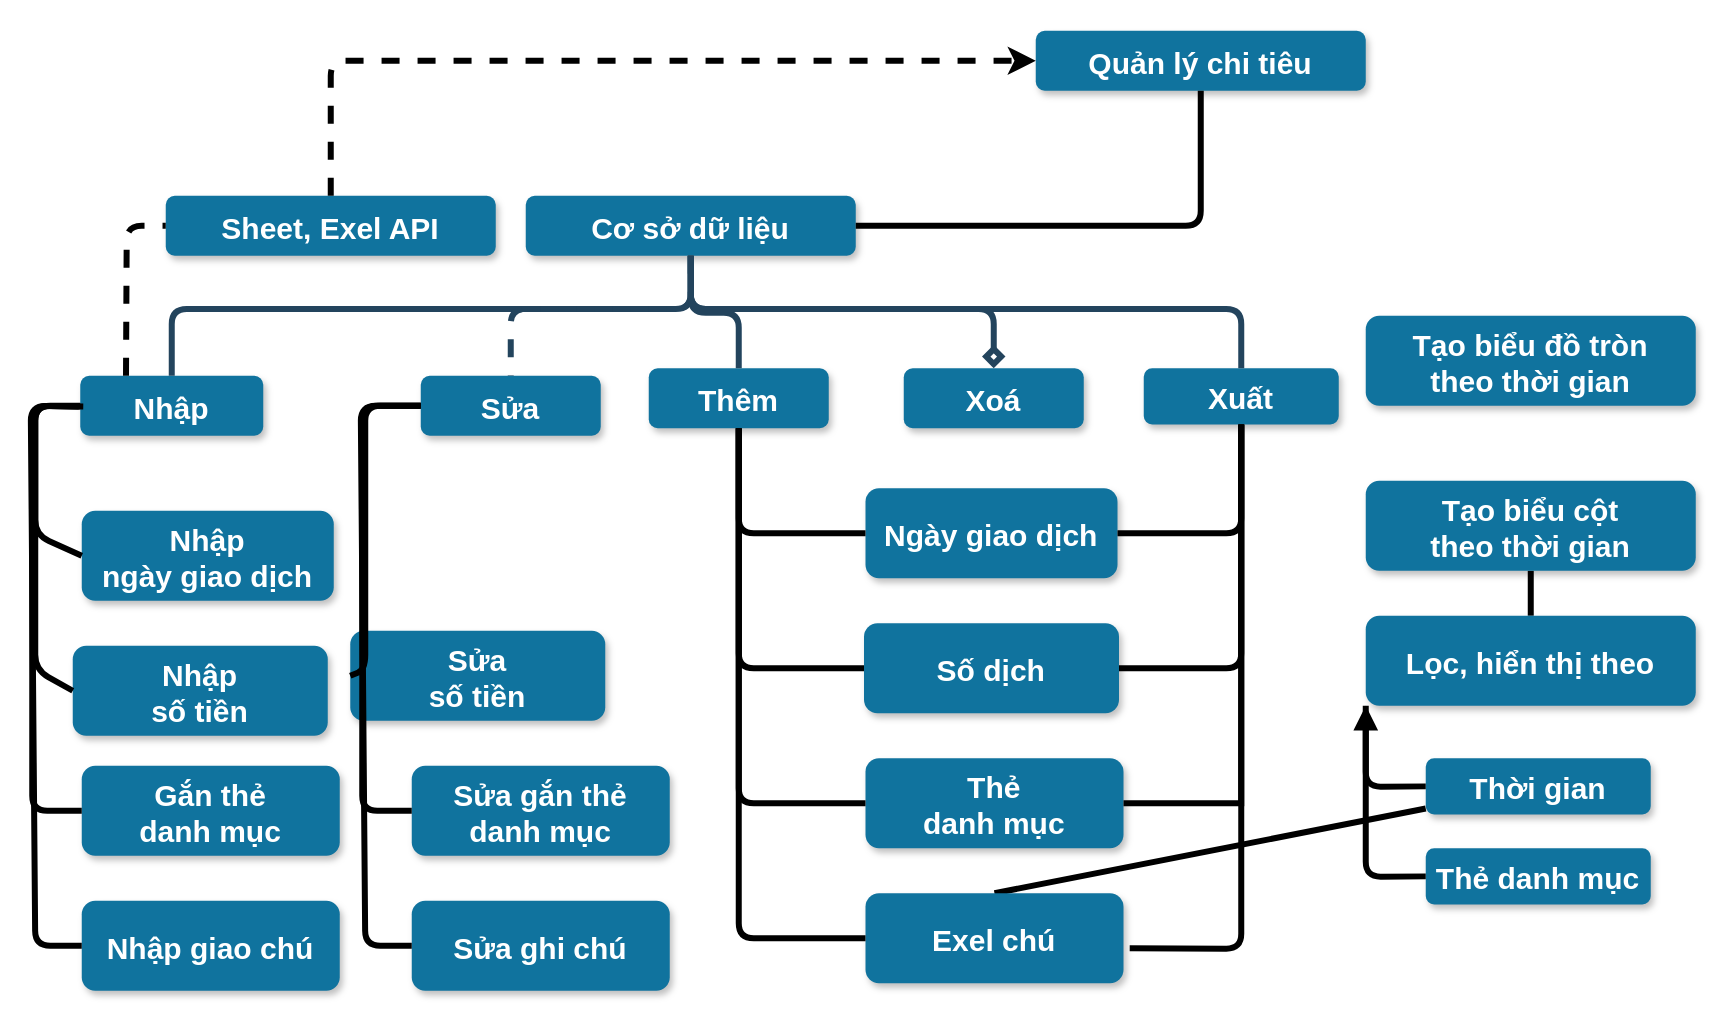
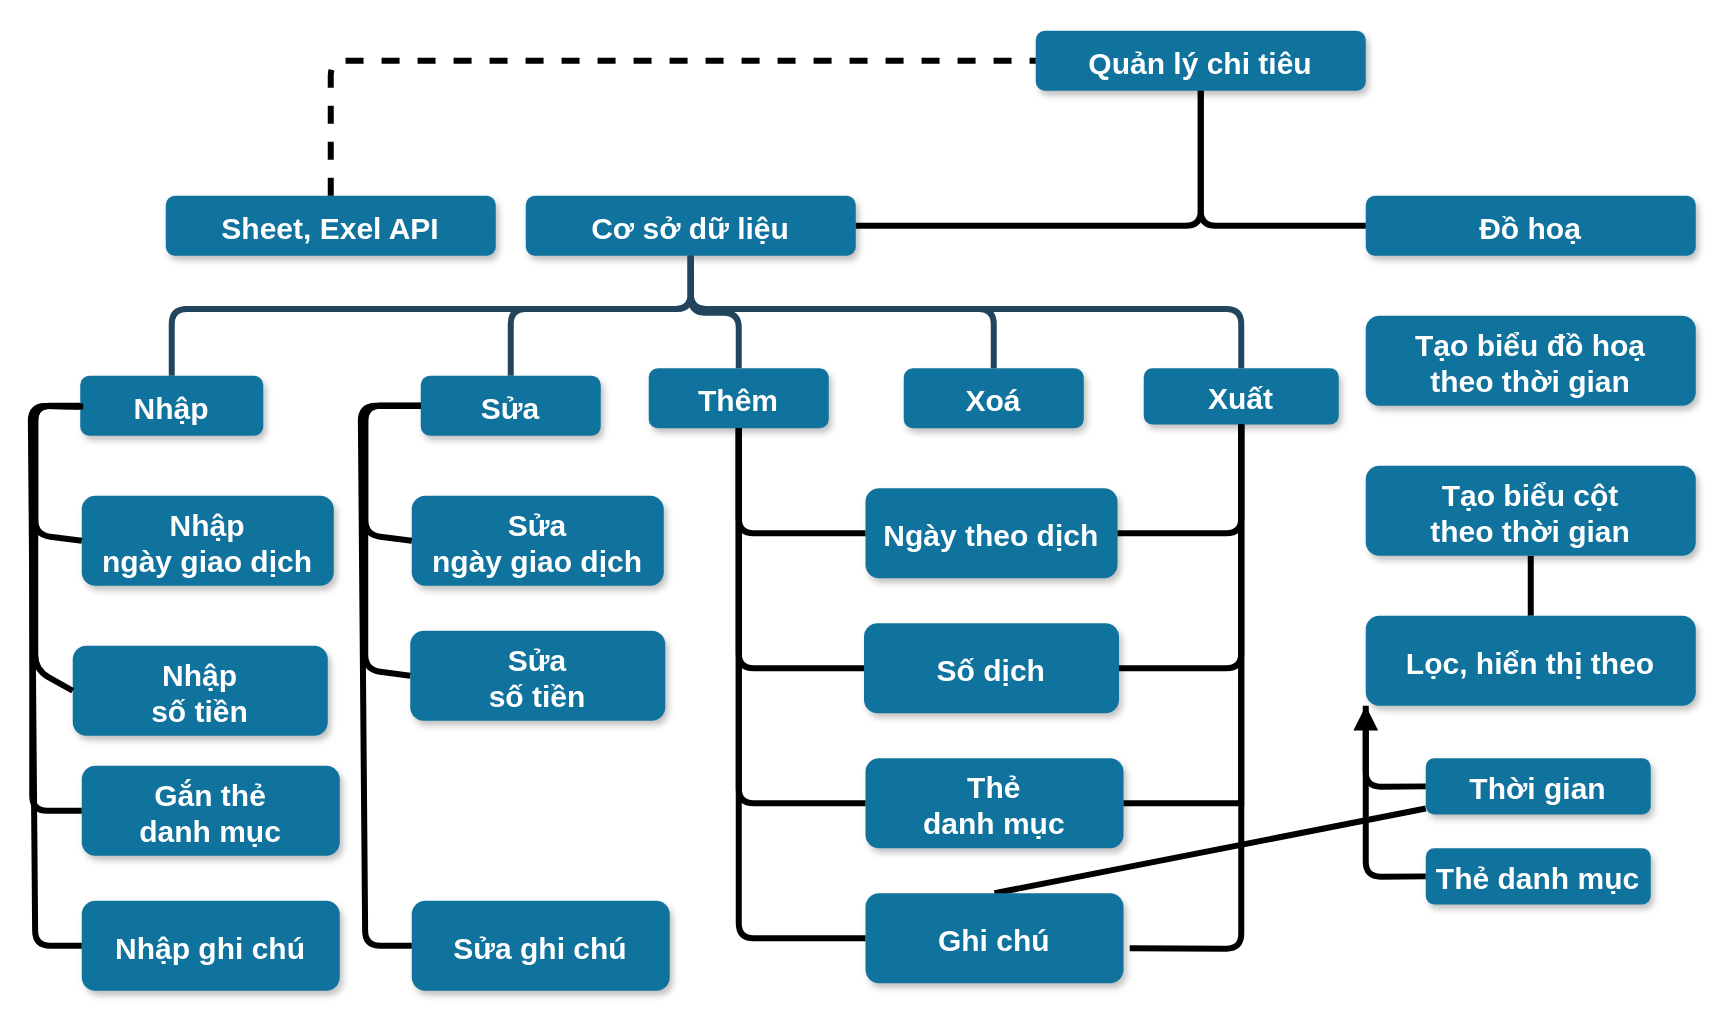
- <mxCell id="46" value="" style="endArrow=classic;dashed=1;html=1;rounded=1;entryX=0;entryY=0.5;entryDx=0;entryDy=0;exitX=0.5;exitY=0;exitDx=0;exitDy=0;strokeWidth=4;" edge="1" parent="1" source="44" target="43"><mxGeometry width="50" height="50" relative="1" as="geometry"><mxPoint x="670" y="140" as="sourcePoint" /><mxPoint x="720" y="90" as="targetPoint" /><Array as="points"><mxPoint x="220" y="40" /></Array></mxGeometry></mxCell>
+ <mxCell id="46" value="" style="endArrow=none;dashed=1;html=1;rounded=1;entryX=0;entryY=0.5;entryDx=0;entryDy=0;exitX=0.5;exitY=0;exitDx=0;exitDy=0;strokeWidth=4;" edge="1" parent="1" source="44" target="43"><mxGeometry width="50" height="50" relative="1" as="geometry"><mxPoint x="670" y="140" as="sourcePoint" /><mxPoint x="720" y="90" as="targetPoint" /><Array as="points"><mxPoint x="220" y="40" /></Array></mxGeometry></mxCell>
+ <mxCell id="49" value="" style="endArrow=none;html=1;rounded=1;entryX=0.5;entryY=1;entryDx=0;entryDy=0;exitX=0;exitY=0.5;exitDx=0;exitDy=0;strokeWidth=4;" edge="1" parent="1" source="48" target="43"><mxGeometry width="50" height="50" relative="1" as="geometry"><mxPoint x="680" y="430" as="sourcePoint" /><mxPoint x="730" y="380" as="targetPoint" /><Array as="points"><mxPoint x="800" y="150" /></Array></mxGeometry></mxCell>
+ <mxCell id="48" value="Đồ hoạ" style="rounded=1;fillColor=#10739E;strokeColor=none;shadow=1;gradientColor=none;fontStyle=1;fontColor=#FFFFFF;fontSize=20;" vertex="1" parent="1"><mxGeometry x="910" y="130" width="220" height="40" as="geometry" /></mxCell>
- <mxCell id="14" value="" style="edgeStyle=elbowEdgeStyle;elbow=vertical;strokeWidth=4;endArrow=none;endFill=0;fontStyle=1;strokeColor=#23445D;entryX=0.5;entryY=0;entryDx=0;entryDy=0;fontSize=20;dashed=1;" parent="1" source="4" target="6" edge="1"><mxGeometry x="22" y="165.5" width="100" height="100" as="geometry"><mxPoint x="-308" y="-84.5" as="sourcePoint" /><mxPoint x="-208" y="-184.5" as="targetPoint" /><Array as="points"><mxPoint x="322" y="205.5" /></Array></mxGeometry></mxCell>
+ <mxCell id="14" value="" style="edgeStyle=elbowEdgeStyle;elbow=vertical;strokeWidth=4;endArrow=none;endFill=0;fontStyle=1;strokeColor=#23445D;entryX=0.5;entryY=0;entryDx=0;entryDy=0;fontSize=20;" parent="1" source="4" target="6" edge="1"><mxGeometry x="22" y="165.5" width="100" height="100" as="geometry"><mxPoint x="-308" y="-84.5" as="sourcePoint" /><mxPoint x="-208" y="-184.5" as="targetPoint" /><Array as="points"><mxPoint x="322" y="205.5" /></Array></mxGeometry></mxCell>
- <mxCell id="47" value="" style="endArrow=none;dashed=1;html=1;strokeWidth=4;rounded=1;entryX=0;entryY=0.5;entryDx=0;entryDy=0;exitX=0.25;exitY=0;exitDx=0;exitDy=0;" edge="1" parent="1" source="5" target="44"><mxGeometry width="50" height="50" relative="1" as="geometry"><mxPoint x="680" y="430" as="sourcePoint" /><mxPoint x="730" y="380" as="targetPoint" /><Array as="points"><mxPoint x="84" y="150" /></Array></mxGeometry></mxCell>
- <mxCell id="50" value="Tạo biểu đồ tròn&#10;theo thời gian" style="rounded=1;fillColor=#10739E;strokeColor=none;shadow=1;gradientColor=none;fontStyle=1;fontColor=#FFFFFF;fontSize=20;" vertex="1" parent="1"><mxGeometry x="910" y="210" width="220" height="60" as="geometry" /></mxCell>
+ <mxCell id="50" value="Tạo biểu đồ hoạ&#10;theo thời gian" style="rounded=1;fillColor=#10739E;strokeColor=none;shadow=1;gradientColor=none;fontStyle=1;fontColor=#FFFFFF;fontSize=20;" vertex="1" parent="1"><mxGeometry x="910" y="210" width="220" height="60" as="geometry" /></mxCell>
- <mxCell id="13" value="" style="edgeStyle=elbowEdgeStyle;elbow=vertical;strokeWidth=4;endArrow=diamond;endFill=0;fontStyle=1;strokeColor=#23445D;entryX=0.5;entryY=0;entryDx=0;entryDy=0;fontSize=20;" parent="1" source="4" target="11" edge="1"><mxGeometry x="22" y="165.5" width="100" height="100" as="geometry"><mxPoint x="-308" y="-84.5" as="sourcePoint" /><mxPoint x="862" y="270" as="targetPoint" /><Array as="points"><mxPoint x="642" y="205.5" /></Array></mxGeometry></mxCell>
+ <mxCell id="13" value="" style="edgeStyle=elbowEdgeStyle;elbow=vertical;strokeWidth=4;endArrow=none;endFill=0;fontStyle=1;strokeColor=#23445D;entryX=0.5;entryY=0;entryDx=0;entryDy=0;fontSize=20;" parent="1" source="4" target="11" edge="1"><mxGeometry x="22" y="165.5" width="100" height="100" as="geometry"><mxPoint x="-308" y="-84.5" as="sourcePoint" /><mxPoint x="862" y="270" as="targetPoint" /><Array as="points"><mxPoint x="642" y="205.5" /></Array></mxGeometry></mxCell>
- <mxCell id="51" value="Tạo biểu cột&#10;theo thời gian" style="rounded=1;fillColor=#10739E;strokeColor=none;shadow=1;gradientColor=none;fontStyle=1;fontColor=#FFFFFF;fontSize=20;" vertex="1" parent="1"><mxGeometry x="910" y="320" width="220" height="60" as="geometry" /></mxCell>
+ <mxCell id="51" value="Tạo biểu cột&#10;theo thời gian" style="rounded=1;fillColor=#10739E;strokeColor=none;shadow=1;gradientColor=none;fontStyle=1;fontColor=#FFFFFF;fontSize=20;" vertex="1" parent="1"><mxGeometry x="910" y="310" width="220" height="60" as="geometry" /></mxCell>
- <mxCell id="31" value="Ngày giao dịch" style="rounded=1;fillColor=#10739E;strokeColor=none;shadow=1;gradientColor=none;fontStyle=1;fontColor=#FFFFFF;fontSize=20;" vertex="1" parent="1"><mxGeometry x="576.5" y="325" width="168" height="60" as="geometry" /></mxCell>
+ <mxCell id="31" value="Ngày theo dịch" style="rounded=1;fillColor=#10739E;strokeColor=none;shadow=1;gradientColor=none;fontStyle=1;fontColor=#FFFFFF;fontSize=20;" vertex="1" parent="1"><mxGeometry x="576.5" y="325" width="168" height="60" as="geometry" /></mxCell>
+ <mxCell id="27" value="" style="endArrow=none;html=1;rounded=1;exitX=0;exitY=0.5;exitDx=0;exitDy=0;entryX=0;entryY=0.5;entryDx=0;entryDy=0;fontStyle=1;fontSize=20;fontColor=default;strokeWidth=4;endFill=0;" edge="1" source="6" target="23" parent="1"><mxGeometry width="50" height="50" relative="1" as="geometry"><mxPoint x="273" y="270" as="sourcePoint" /><mxPoint x="483" y="360" as="targetPoint" /><Array as="points"><mxPoint x="243" y="270" /><mxPoint x="243" y="356" /></Array></mxGeometry></mxCell>
+ <mxCell id="23" value="Sửa&#10;ngày giao dịch" style="rounded=1;fillColor=#10739E;strokeColor=none;shadow=1;gradientColor=none;fontStyle=1;fontColor=#FFFFFF;fontSize=20;" vertex="1" parent="1"><mxGeometry x="274" y="330" width="168" height="60" as="geometry" /></mxCell>
- <mxCell id="7" value="Nhập&#10;ngày giao dịch" style="rounded=1;fillColor=#10739E;strokeColor=none;shadow=1;gradientColor=none;fontStyle=1;fontColor=#FFFFFF;fontSize=20;" parent="1" vertex="1"><mxGeometry x="54" y="340" width="168" height="60" as="geometry" /></mxCell>
+ <mxCell id="7" value="Nhập&#10;ngày giao dịch" style="rounded=1;fillColor=#10739E;strokeColor=none;shadow=1;gradientColor=none;fontStyle=1;fontColor=#FFFFFF;fontSize=20;" parent="1" vertex="1"><mxGeometry x="54" y="330" width="168" height="60" as="geometry" /></mxCell>
- <mxCell id="24" value="Sửa&#10;số tiền" style="rounded=1;fillColor=#10739E;strokeColor=none;shadow=1;gradientColor=none;fontStyle=1;fontColor=#FFFFFF;fontSize=20;" vertex="1" parent="1"><mxGeometry x="233" y="420" width="170" height="60" as="geometry" /></mxCell>
+ <mxCell id="24" value="Sửa&#10;số tiền" style="rounded=1;fillColor=#10739E;strokeColor=none;shadow=1;gradientColor=none;fontStyle=1;fontColor=#FFFFFF;fontSize=20;" vertex="1" parent="1"><mxGeometry x="273" y="420" width="170" height="60" as="geometry" /></mxCell>
- <mxCell id="29" value="" style="endArrow=none;html=1;rounded=1;entryX=0;entryY=0.5;entryDx=0;entryDy=0;fontStyle=1;fontSize=20;fontColor=default;strokeWidth=4;exitX=0;exitY=0.5;exitDx=0;exitDy=0;endFill=0;" edge="1" target="25" parent="1" source="6"><mxGeometry width="50" height="50" relative="1" as="geometry"><mxPoint x="273" y="270.5" as="sourcePoint" /><mxPoint x="271" y="450" as="targetPoint" /><Array as="points"><mxPoint x="241" y="270" /><mxPoint x="241" y="540" /></Array></mxGeometry></mxCell>
- <mxCell id="25" value="Sửa gắn thẻ&#10;danh mục" style="rounded=1;fillColor=#10739E;strokeColor=none;shadow=1;gradientColor=none;fontStyle=1;fontColor=#FFFFFF;fontSize=20;" vertex="1" parent="1"><mxGeometry x="274" y="510" width="172" height="60" as="geometry" /></mxCell>
- <mxCell id="34" value="Exel chú" style="rounded=1;fillColor=#10739E;strokeColor=none;shadow=1;gradientColor=none;fontStyle=1;fontColor=#FFFFFF;fontSize=20;" vertex="1" parent="1"><mxGeometry x="576.5" y="595" width="172" height="60" as="geometry" /></mxCell>
+ <mxCell id="34" value="Ghi chú" style="rounded=1;fillColor=#10739E;strokeColor=none;shadow=1;gradientColor=none;fontStyle=1;fontColor=#FFFFFF;fontSize=20;" vertex="1" parent="1"><mxGeometry x="576.5" y="595" width="172" height="60" as="geometry" /></mxCell>
- <mxCell id="18" value="Nhập giao chú" style="rounded=1;fillColor=#10739E;strokeColor=none;shadow=1;gradientColor=none;fontStyle=1;fontColor=#FFFFFF;fontSize=20;" vertex="1" parent="1"><mxGeometry x="54" y="600" width="172" height="60" as="geometry" /></mxCell>
+ <mxCell id="18" value="Nhập ghi chú" style="rounded=1;fillColor=#10739E;strokeColor=none;shadow=1;gradientColor=none;fontStyle=1;fontColor=#FFFFFF;fontSize=20;" vertex="1" parent="1"><mxGeometry x="54" y="600" width="172" height="60" as="geometry" /></mxCell>
